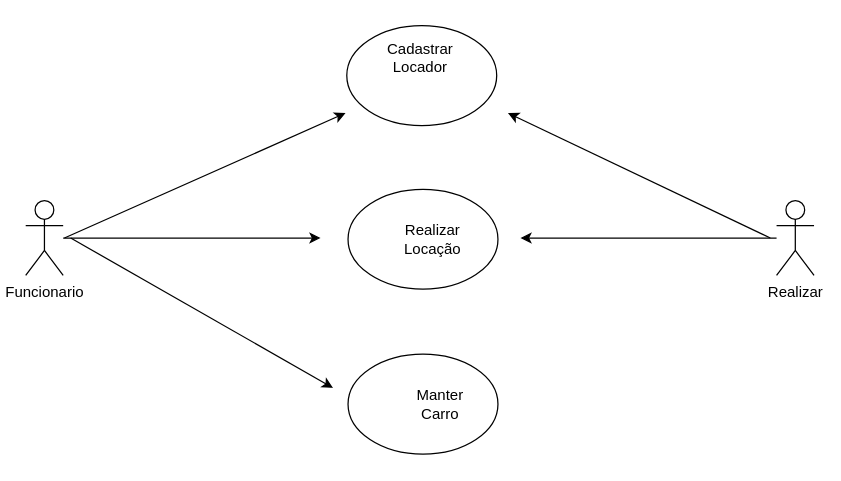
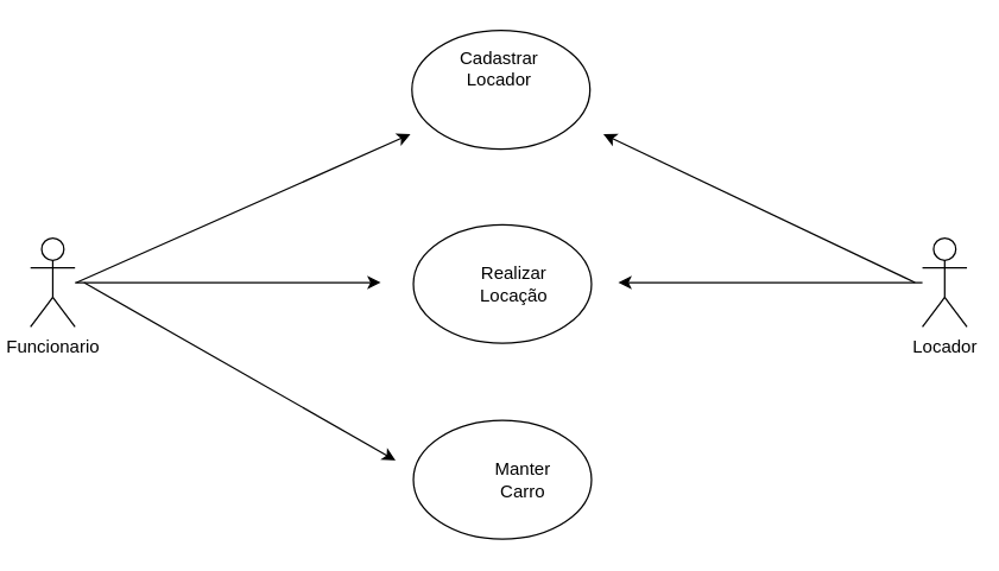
- <mxCell id="5" value="Realizar" style="shape=umlActor;verticalLabelPosition=bottom;verticalAlign=top;html=1;outlineConnect=0;" vertex="1" parent="1"><mxGeometry x="621" y="160" width="30" height="60" as="geometry" /></mxCell>
+ <mxCell id="5" value="Locador" style="shape=umlActor;verticalLabelPosition=bottom;verticalAlign=top;html=1;outlineConnect=0;" vertex="1" parent="1"><mxGeometry x="621" y="160" width="30" height="60" as="geometry" /></mxCell>
